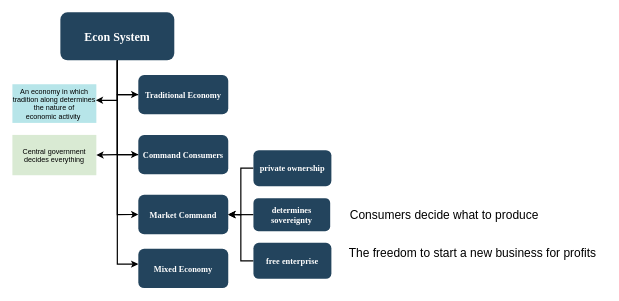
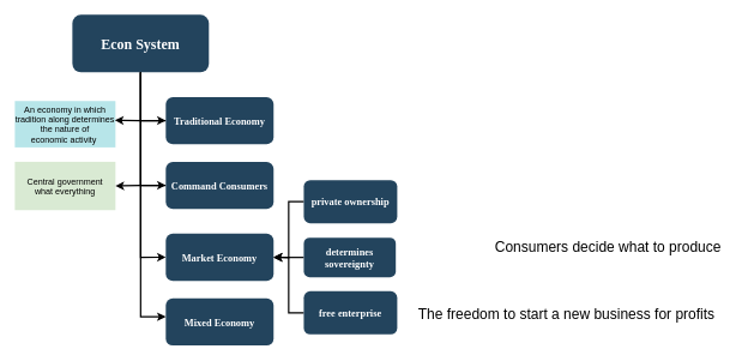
- <mxCell id="7" value="Traditional Economy" style="rounded=1;fillColor=#23445D;gradientColor=none;strokeColor=none;fontColor=#FFFFFF;fontStyle=1;fontFamily=Tahoma;fontSize=14" parent="1" vertex="1"><mxGeometry x="230" y="124.5" width="150" height="65.5" as="geometry" /></mxCell>
+ <mxCell id="7" value="Traditional Economy" style="rounded=1;fillColor=#23445D;gradientColor=none;strokeColor=none;fontColor=#FFFFFF;fontStyle=1;fontFamily=Tahoma;fontSize=14" parent="1" vertex="1"><mxGeometry x="230" y="134.5" width="150" height="65.5" as="geometry" /></mxCell>
- <mxCell id="2" value="Central government &#10;decides everything" style="fillColor=#D9EAD3;strokeColor=none" parent="1" vertex="1"><mxGeometry x="20" y="224.5" width="140" height="67.25" as="geometry" /></mxCell>
+ <mxCell id="2" value="Central government &#10;what everything" style="fillColor=#D9EAD3;strokeColor=none" parent="1" vertex="1"><mxGeometry x="20" y="224.5" width="140" height="67.25" as="geometry" /></mxCell>
- <mxCell id="13" value="Market Command" style="rounded=1;fillColor=#23445D;gradientColor=none;strokeColor=none;fontColor=#FFFFFF;fontStyle=1;fontFamily=Tahoma;fontSize=14" parent="1" vertex="1"><mxGeometry x="230" y="324.5" width="150" height="65.5" as="geometry" /></mxCell>
+ <mxCell id="13" value="Market Economy" style="rounded=1;fillColor=#23445D;gradientColor=none;strokeColor=none;fontColor=#FFFFFF;fontStyle=1;fontFamily=Tahoma;fontSize=14" parent="1" vertex="1"><mxGeometry x="230" y="324.5" width="150" height="65.5" as="geometry" /></mxCell>
- <mxCell id="21" value="Consumers decide what to produce" style="text;html=1;align=center;verticalAlign=middle;resizable=0;points=[];autosize=1;strokeColor=none;fillColor=none;fontSize=20;" parent="1" vertex="1"><mxGeometry x="570" y="337.5" width="340" height="40" as="geometry" /></mxCell>
+ <mxCell id="21" value="Consumers decide what to produce" style="text;html=1;align=center;verticalAlign=middle;resizable=0;points=[];autosize=1;strokeColor=none;fillColor=none;fontSize=20;" parent="1" vertex="1"><mxGeometry x="675" y="322.5" width="340" height="40" as="geometry" /></mxCell>
- <mxCell id="22" value="The freedom to start a new business for profits&amp;nbsp;" style="text;html=1;align=center;verticalAlign=middle;resizable=0;points=[];autosize=1;strokeColor=none;fillColor=none;fontSize=20;" parent="1" vertex="1"><mxGeometry x="570" y="399.5" width="440" height="40" as="geometry" /></mxCell>
+ <mxCell id="22" value="The freedom to start a new business for profits&amp;nbsp;" style="text;html=1;align=center;verticalAlign=middle;resizable=0;points=[];autosize=1;strokeColor=none;fillColor=none;fontSize=20;" parent="1" vertex="1"><mxGeometry x="570" y="414.5" width="440" height="40" as="geometry" /></mxCell>
